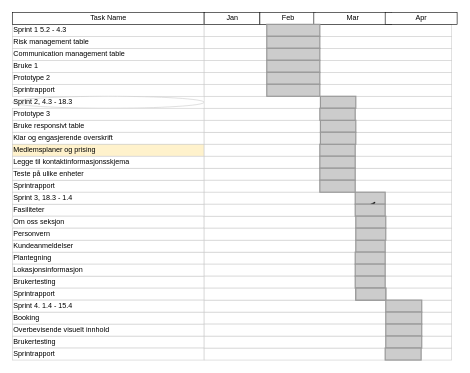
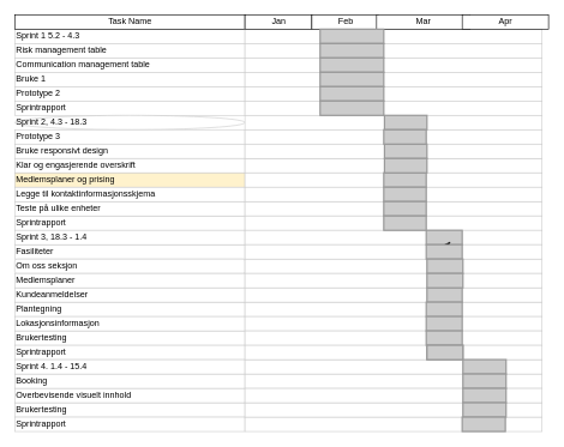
- <mxCell id="24" value="Bruke responsivt table" style="align=left;strokeColor=#CCCCCC;html=1;" vertex="1" parent="1"><mxGeometry x="20" y="200" width="320.0" height="20" as="geometry" /></mxCell>
+ <mxCell id="24" value="Bruke responsivt design" style="align=left;strokeColor=#CCCCCC;html=1;" vertex="1" parent="1"><mxGeometry x="20" y="200" width="320.0" height="20" as="geometry" /></mxCell>
- <mxCell id="35" value="Personvern" style="align=left;strokeColor=#CCCCCC;html=1;" vertex="1" parent="1"><mxGeometry x="20" y="380" width="320.0" height="20" as="geometry" /></mxCell>
+ <mxCell id="35" value="Medlemsplaner" style="align=left;strokeColor=#CCCCCC;html=1;" vertex="1" parent="1"><mxGeometry x="20" y="380" width="320.0" height="20" as="geometry" /></mxCell>
